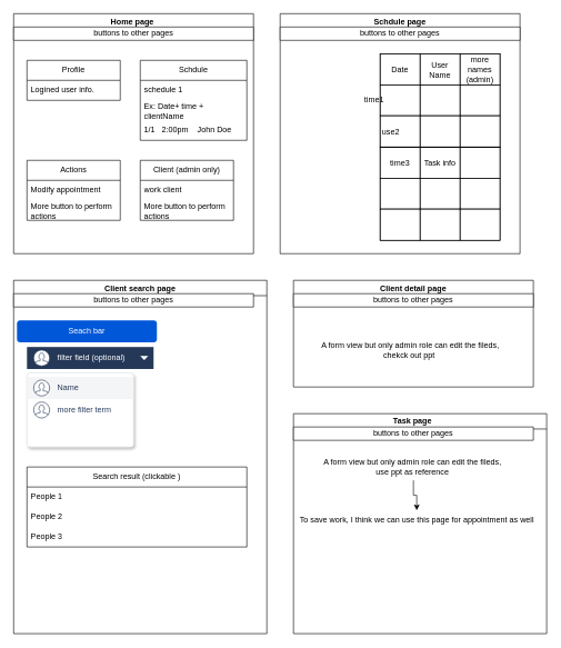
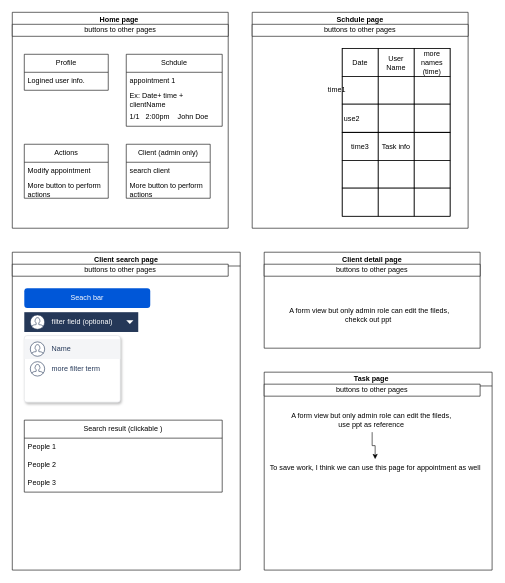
- <mxCell id="22" value="more names (admin)" style="connectable=0;recursiveResize=0;strokeColor=inherit;fillColor=none;align=center;whiteSpace=wrap;html=1;" vertex="1" parent="19"><mxGeometry x="120" width="60" height="47" as="geometry"><mxRectangle width="60" height="47" as="alternateBounds" /></mxGeometry></mxCell>
+ <mxCell id="22" value="more names (time)" style="connectable=0;recursiveResize=0;strokeColor=inherit;fillColor=none;align=center;whiteSpace=wrap;html=1;" vertex="1" parent="19"><mxGeometry x="120" width="60" height="47" as="geometry"><mxRectangle width="60" height="47" as="alternateBounds" /></mxGeometry></mxCell>
- <mxCell id="4" value="schedule 1&amp;nbsp;&lt;span style=&quot;white-space: pre;&quot;&gt;&#09;&lt;/span&gt;&lt;span style=&quot;white-space: pre;&quot;&gt;&#09;&lt;/span&gt;" style="text;strokeColor=none;fillColor=none;align=left;verticalAlign=middle;spacingLeft=4;spacingRight=4;overflow=hidden;points=[[0,0.5],[1,0.5]];portConstraint=eastwest;rotatable=0;whiteSpace=wrap;html=1;" vertex="1" parent="3"><mxGeometry y="30" width="160" height="30" as="geometry" /></mxCell>
+ <mxCell id="4" value="appointment 1&amp;nbsp;&lt;span style=&quot;white-space: pre;&quot;&gt;&#09;&lt;/span&gt;&lt;span style=&quot;white-space: pre;&quot;&gt;&#09;&lt;/span&gt;" style="text;strokeColor=none;fillColor=none;align=left;verticalAlign=middle;spacingLeft=4;spacingRight=4;overflow=hidden;points=[[0,0.5],[1,0.5]];portConstraint=eastwest;rotatable=0;whiteSpace=wrap;html=1;" vertex="1" parent="3"><mxGeometry y="30" width="160" height="30" as="geometry" /></mxCell>
- <mxCell id="11" value="work client" style="text;strokeColor=none;fillColor=none;align=left;verticalAlign=middle;spacingLeft=4;spacingRight=4;overflow=hidden;points=[[0,0.5],[1,0.5]];portConstraint=eastwest;rotatable=0;whiteSpace=wrap;html=1;" vertex="1" parent="10"><mxGeometry y="30" width="140" height="30" as="geometry" /></mxCell>
+ <mxCell id="11" value="search client" style="text;strokeColor=none;fillColor=none;align=left;verticalAlign=middle;spacingLeft=4;spacingRight=4;overflow=hidden;points=[[0,0.5],[1,0.5]];portConstraint=eastwest;rotatable=0;whiteSpace=wrap;html=1;" vertex="1" parent="10"><mxGeometry y="30" width="140" height="30" as="geometry" /></mxCell>
- <mxCell id="46" value="Seach bar" style="rounded=1;fillColor=#0057D8;strokeColor=none;html=1;whiteSpace=wrap;fontColor=#ffffff;align=center;verticalAlign=middle;fontStyle=0;fontSize=12;sketch=0;" vertex="1" parent="44"><mxGeometry x="5" y="60" width="210" height="33" as="geometry" /></mxCell>
+ <mxCell id="46" value="Seach bar" style="rounded=1;fillColor=#0057D8;strokeColor=none;html=1;whiteSpace=wrap;fontColor=#ffffff;align=center;verticalAlign=middle;fontStyle=0;fontSize=12;sketch=0;" vertex="1" parent="44"><mxGeometry x="20" y="60" width="210" height="33" as="geometry" /></mxCell>
